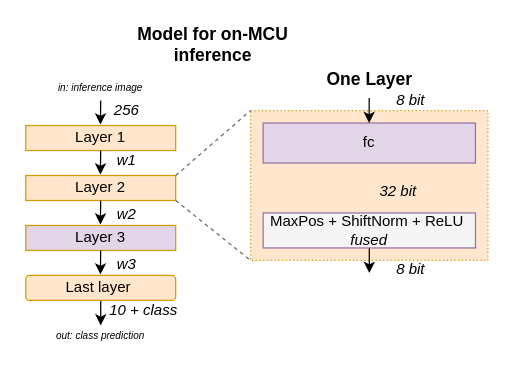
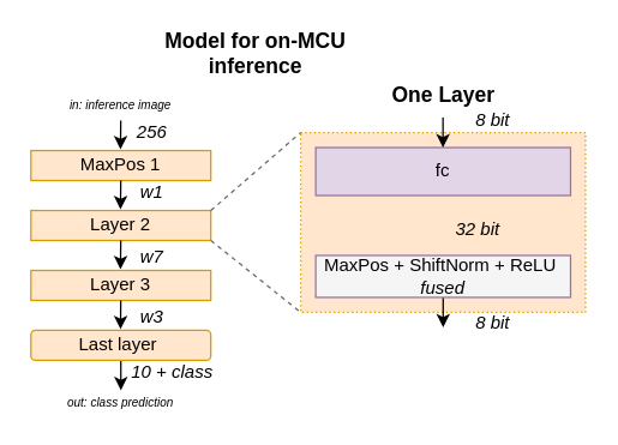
- <mxCell id="8" value="Layer 1" style="rounded=0;whiteSpace=wrap;html=1;fillColor=#ffe6cc;strokeColor=#d79b00;" parent="1" vertex="1"><mxGeometry x="20" y="100" width="120" height="20" as="geometry" /></mxCell>
+ <mxCell id="8" value="MaxPos 1" style="rounded=0;whiteSpace=wrap;html=1;fillColor=#ffe6cc;strokeColor=#d79b00;" parent="1" vertex="1"><mxGeometry x="20" y="100" width="120" height="20" as="geometry" /></mxCell>
- <mxCell id="16" value="w2" style="text;html=1;align=center;verticalAlign=middle;whiteSpace=wrap;rounded=0;fontStyle=2" parent="1" vertex="1"><mxGeometry x="86" y="163" width="30" height="15" as="geometry" /></mxCell>
+ <mxCell id="16" value="w7" style="text;html=1;align=center;verticalAlign=middle;whiteSpace=wrap;rounded=0;fontStyle=2" parent="1" vertex="1"><mxGeometry x="86" y="163" width="30" height="15" as="geometry" /></mxCell>
- <mxCell id="14" value="Layer 3" style="rounded=0;whiteSpace=wrap;html=1;fillColor=#e1d5e7;strokeColor=#d79b00;" parent="1" vertex="1"><mxGeometry x="20" y="180" width="120" height="20" as="geometry" /></mxCell>
+ <mxCell id="14" value="Layer 3" style="rounded=0;whiteSpace=wrap;html=1;fillColor=#ffe6cc;strokeColor=#d79b00;" parent="1" vertex="1"><mxGeometry x="20" y="180" width="120" height="20" as="geometry" /></mxCell>
